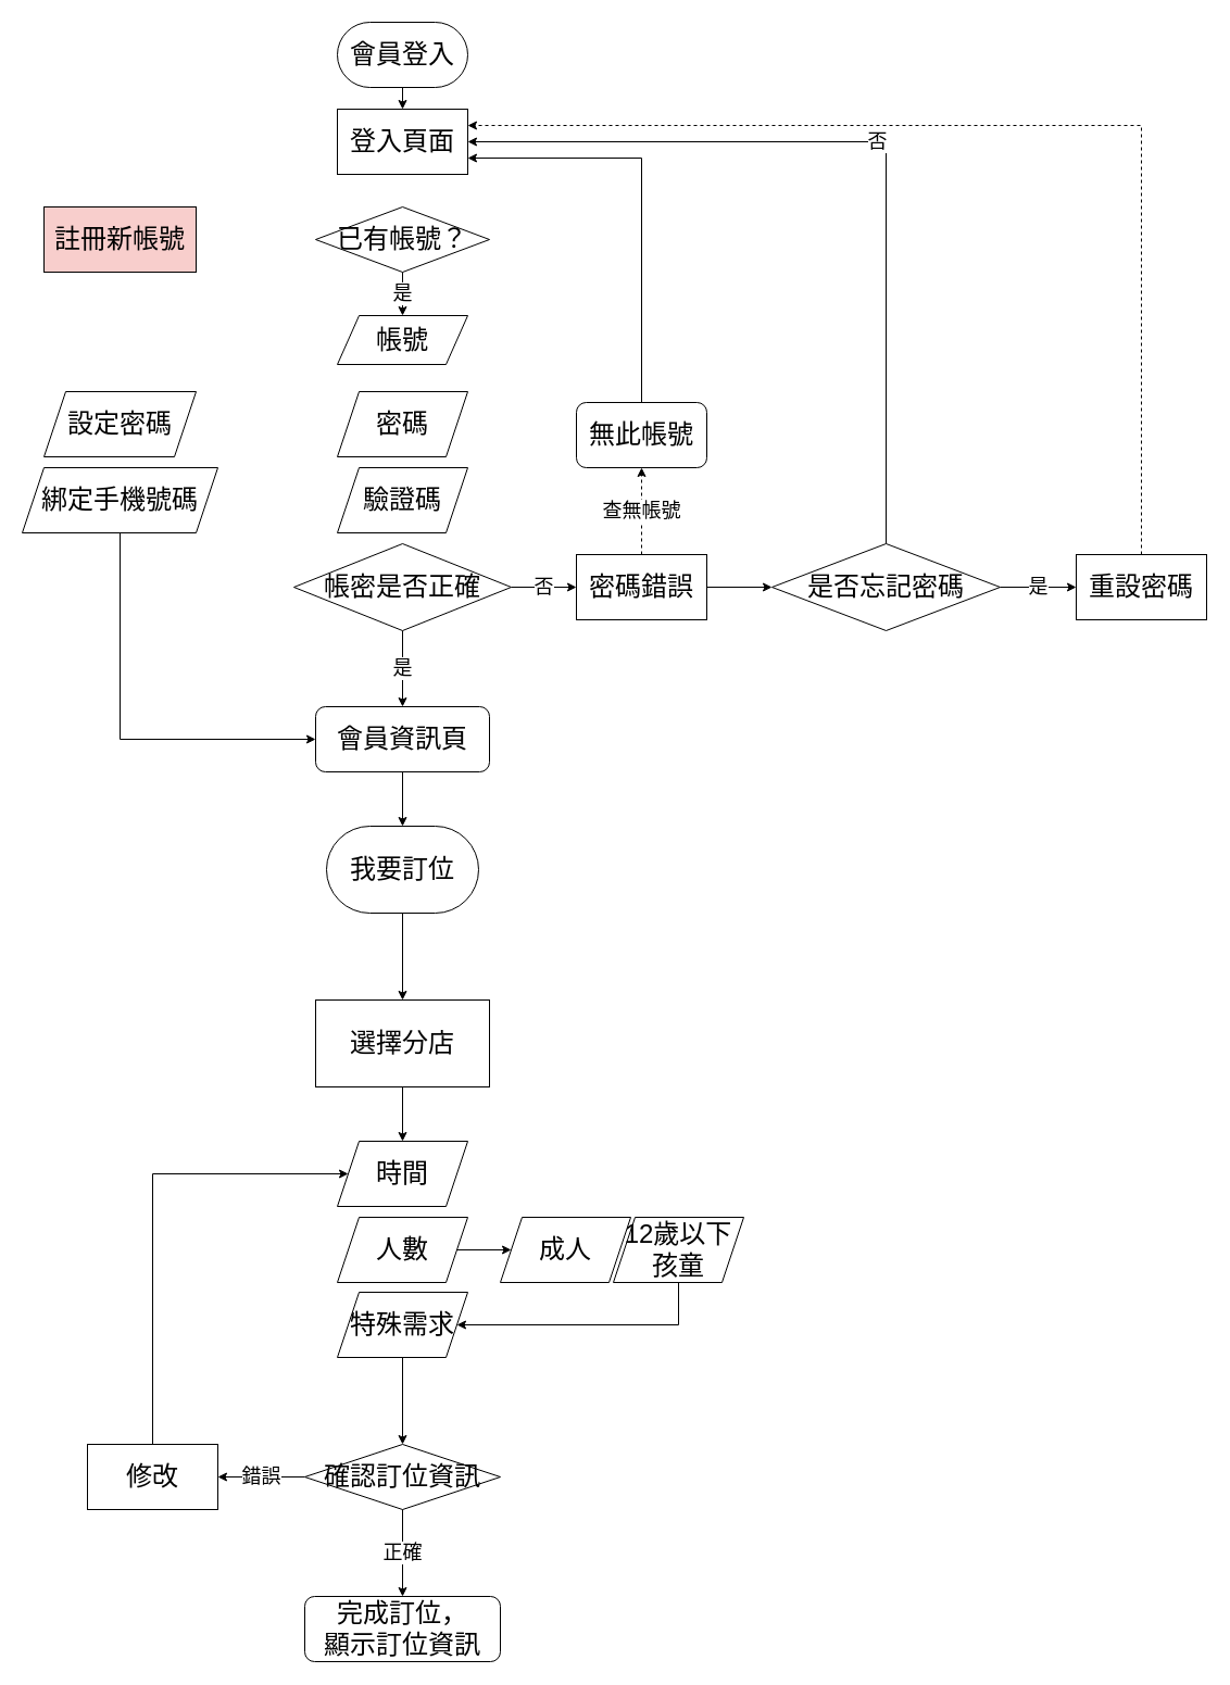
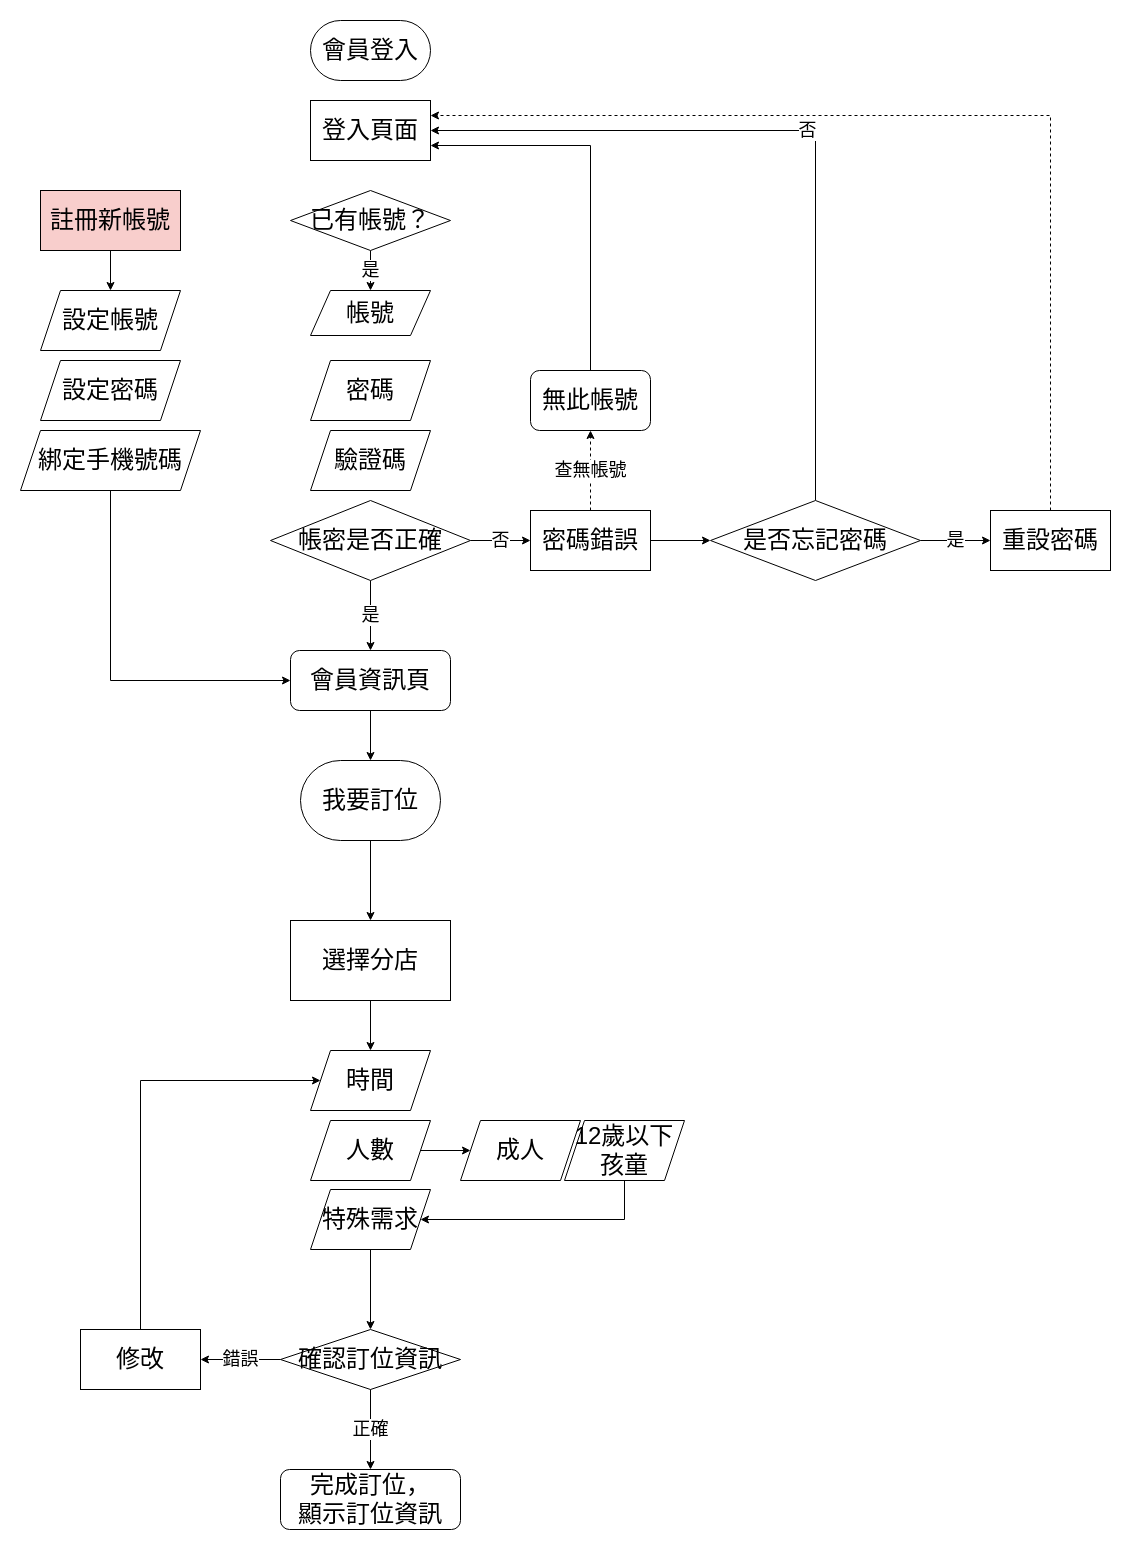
- <mxCell id="3" style="edgeStyle=orthogonalEdgeStyle;rounded=0;orthogonalLoop=1;jettySize=auto;html=1;exitX=0.5;exitY=1;exitDx=0;exitDy=0;entryX=0.5;entryY=0;entryDx=0;entryDy=0;" parent="1" source="4" target="5" edge="1"><mxGeometry relative="1" as="geometry" /></mxCell>
+ <mxCell id="18" style="edgeStyle=orthogonalEdgeStyle;rounded=0;orthogonalLoop=1;jettySize=auto;html=1;exitX=0.5;exitY=1;exitDx=0;exitDy=0;entryX=0.5;entryY=0;entryDx=0;entryDy=0;" edge="1" parent="1" source="19" target="20"><mxGeometry relative="1" as="geometry" /></mxCell>
+ <mxCell id="20" value="設定帳號" style="shape=parallelogram;perimeter=parallelogramPerimeter;whiteSpace=wrap;html=1;fixedSize=1;fontSize=24;" vertex="1" parent="1"><mxGeometry x="40" y="290" width="140" height="60" as="geometry" /></mxCell>
